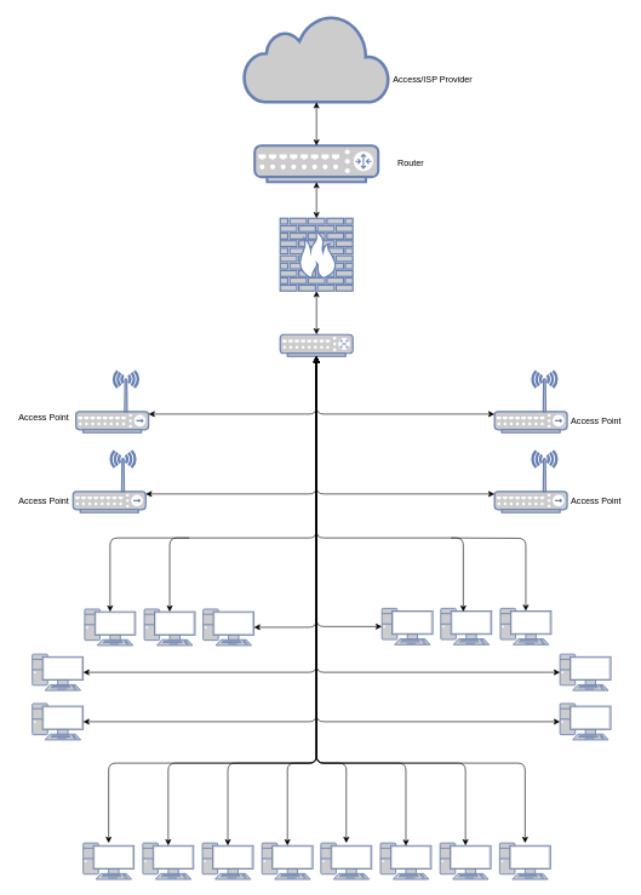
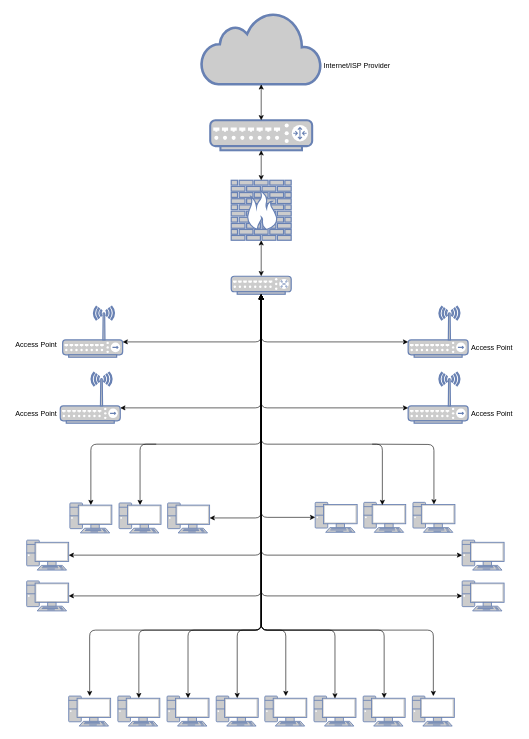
- <mxCell id="8" value="Access/ISP Provider" style="text;html=1;strokeColor=none;fillColor=none;align=center;verticalAlign=middle;whiteSpace=wrap;rounded=0;" parent="1" vertex="1"><mxGeometry x="530" y="90" width="130" height="40" as="geometry" /></mxCell>
+ <mxCell id="8" value="Internet/ISP Provider" style="text;html=1;strokeColor=none;fillColor=none;align=center;verticalAlign=middle;whiteSpace=wrap;rounded=0;" parent="1" vertex="1"><mxGeometry x="530" y="90" width="130" height="40" as="geometry" /></mxCell>
- <mxCell id="5" value="Router" style="text;html=1;strokeColor=none;fillColor=none;align=center;verticalAlign=middle;whiteSpace=wrap;rounded=0;" parent="1" vertex="1"><mxGeometry x="520" y="205" width="90" height="40" as="geometry" /></mxCell>
